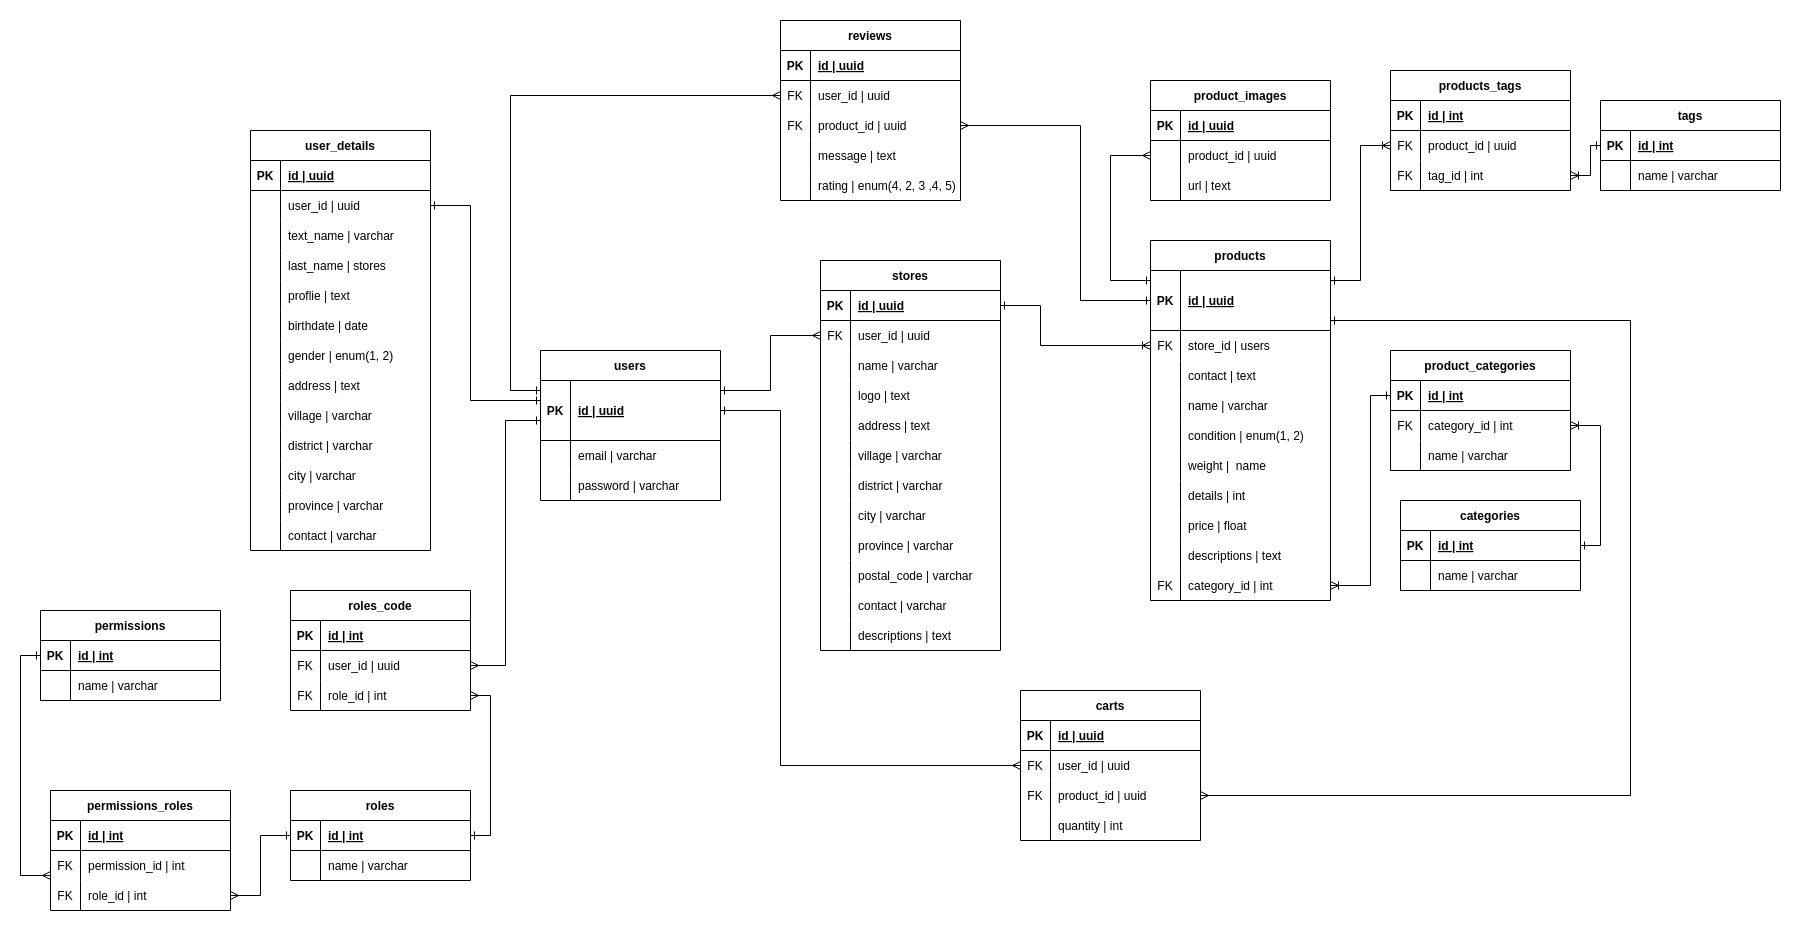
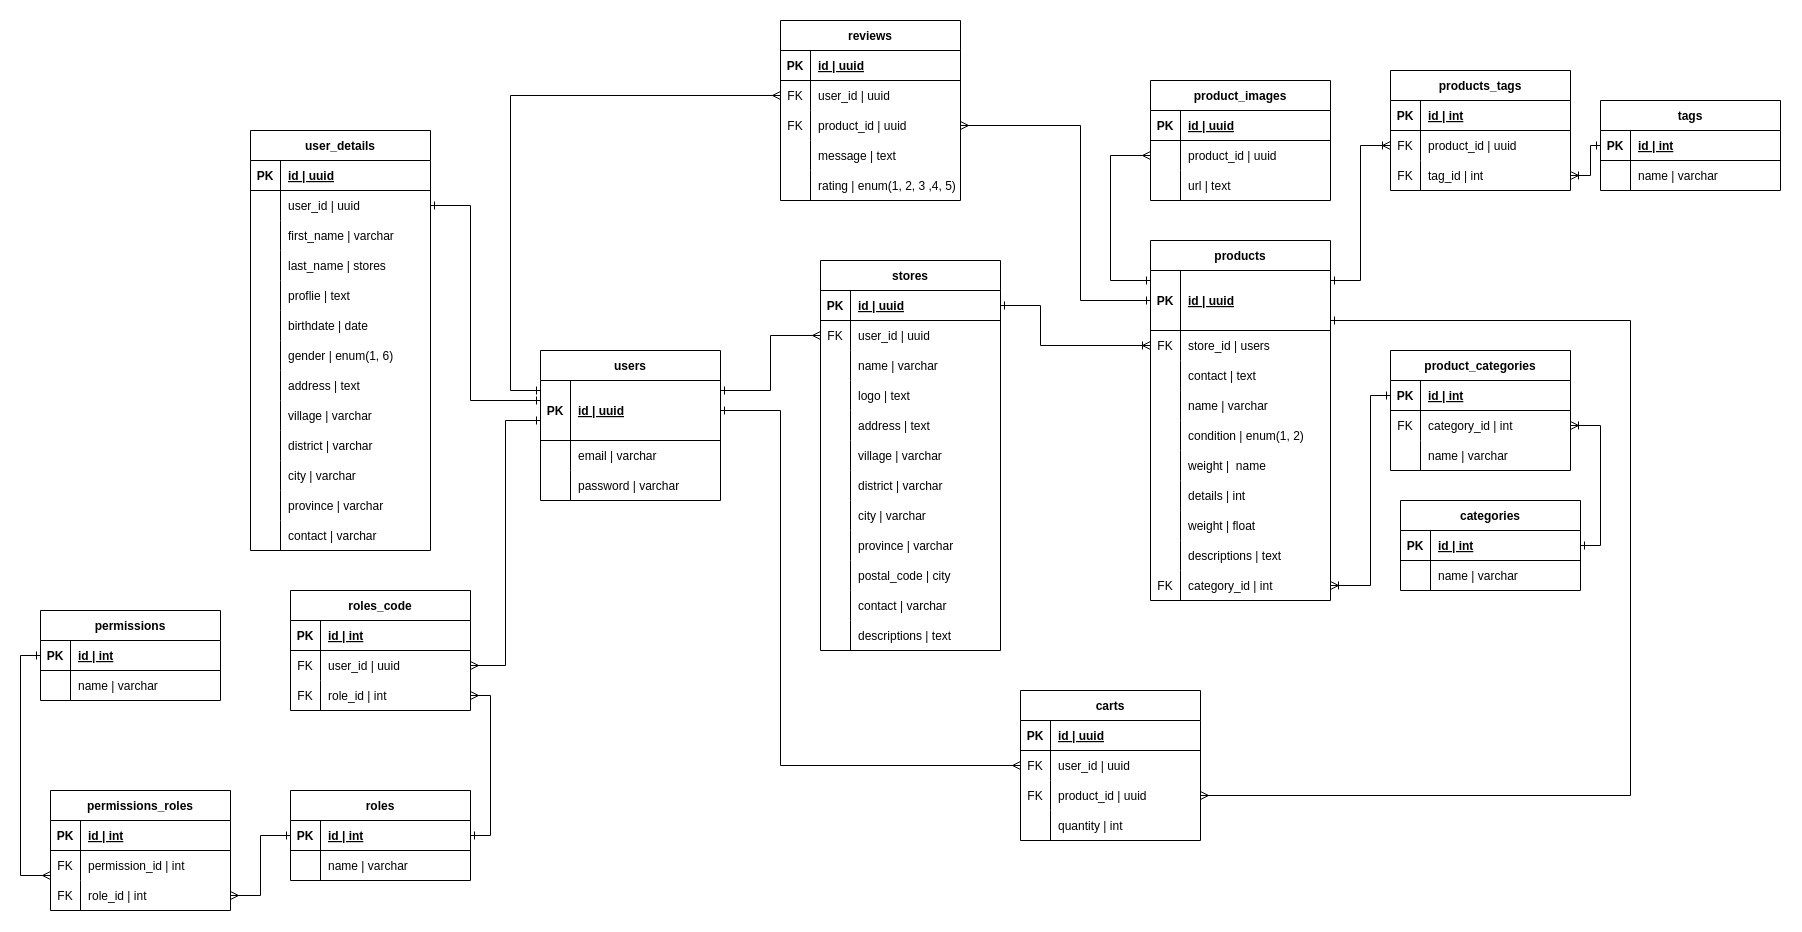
- <mxCell id="229" value="rating | enum(4, 2, 3 ,4, 5)" style="shape=partialRectangle;connectable=0;fillColor=none;top=0;left=0;bottom=0;right=0;align=left;spacingLeft=6;overflow=hidden;" vertex="1" parent="227"><mxGeometry x="30" width="150" height="30" as="geometry"><mxRectangle width="150" height="30" as="alternateBounds" /></mxGeometry></mxCell>
+ <mxCell id="229" value="rating | enum(1, 2, 3 ,4, 5)" style="shape=partialRectangle;connectable=0;fillColor=none;top=0;left=0;bottom=0;right=0;align=left;spacingLeft=6;overflow=hidden;" vertex="1" parent="227"><mxGeometry x="30" width="150" height="30" as="geometry"><mxRectangle width="150" height="30" as="alternateBounds" /></mxGeometry></mxCell>
- <mxCell id="139" value="text_name | varchar" style="shape=partialRectangle;connectable=0;fillColor=none;top=0;left=0;bottom=0;right=0;align=left;spacingLeft=6;overflow=hidden;" vertex="1" parent="137"><mxGeometry x="30" width="150" height="30" as="geometry"><mxRectangle width="150" height="30" as="alternateBounds" /></mxGeometry></mxCell>
+ <mxCell id="139" value="first_name | varchar" style="shape=partialRectangle;connectable=0;fillColor=none;top=0;left=0;bottom=0;right=0;align=left;spacingLeft=6;overflow=hidden;" vertex="1" parent="137"><mxGeometry x="30" width="150" height="30" as="geometry"><mxRectangle width="150" height="30" as="alternateBounds" /></mxGeometry></mxCell>
- <mxCell id="151" value="gender | enum(1, 2)" style="shape=partialRectangle;connectable=0;fillColor=none;top=0;left=0;bottom=0;right=0;align=left;spacingLeft=6;overflow=hidden;" vertex="1" parent="149"><mxGeometry x="30" width="150" height="30" as="geometry"><mxRectangle width="150" height="30" as="alternateBounds" /></mxGeometry></mxCell>
+ <mxCell id="151" value="gender | enum(1, 6)" style="shape=partialRectangle;connectable=0;fillColor=none;top=0;left=0;bottom=0;right=0;align=left;spacingLeft=6;overflow=hidden;" vertex="1" parent="149"><mxGeometry x="30" width="150" height="30" as="geometry"><mxRectangle width="150" height="30" as="alternateBounds" /></mxGeometry></mxCell>
- <mxCell id="73" value="price | float" style="shape=partialRectangle;connectable=0;fillColor=none;top=0;left=0;bottom=0;right=0;align=left;spacingLeft=6;overflow=hidden;" vertex="1" parent="71"><mxGeometry x="30" width="150" height="30" as="geometry"><mxRectangle width="150" height="30" as="alternateBounds" /></mxGeometry></mxCell>
+ <mxCell id="73" value="weight | float" style="shape=partialRectangle;connectable=0;fillColor=none;top=0;left=0;bottom=0;right=0;align=left;spacingLeft=6;overflow=hidden;" vertex="1" parent="71"><mxGeometry x="30" width="150" height="30" as="geometry"><mxRectangle width="150" height="30" as="alternateBounds" /></mxGeometry></mxCell>
- <mxCell id="42" value="postal_code | varchar" style="shape=partialRectangle;connectable=0;fillColor=none;top=0;left=0;bottom=0;right=0;align=left;spacingLeft=6;overflow=hidden;" vertex="1" parent="40"><mxGeometry x="30" width="150" height="30" as="geometry"><mxRectangle width="150" height="30" as="alternateBounds" /></mxGeometry></mxCell>
+ <mxCell id="42" value="postal_code | city" style="shape=partialRectangle;connectable=0;fillColor=none;top=0;left=0;bottom=0;right=0;align=left;spacingLeft=6;overflow=hidden;" vertex="1" parent="40"><mxGeometry x="30" width="150" height="30" as="geometry"><mxRectangle width="150" height="30" as="alternateBounds" /></mxGeometry></mxCell>
